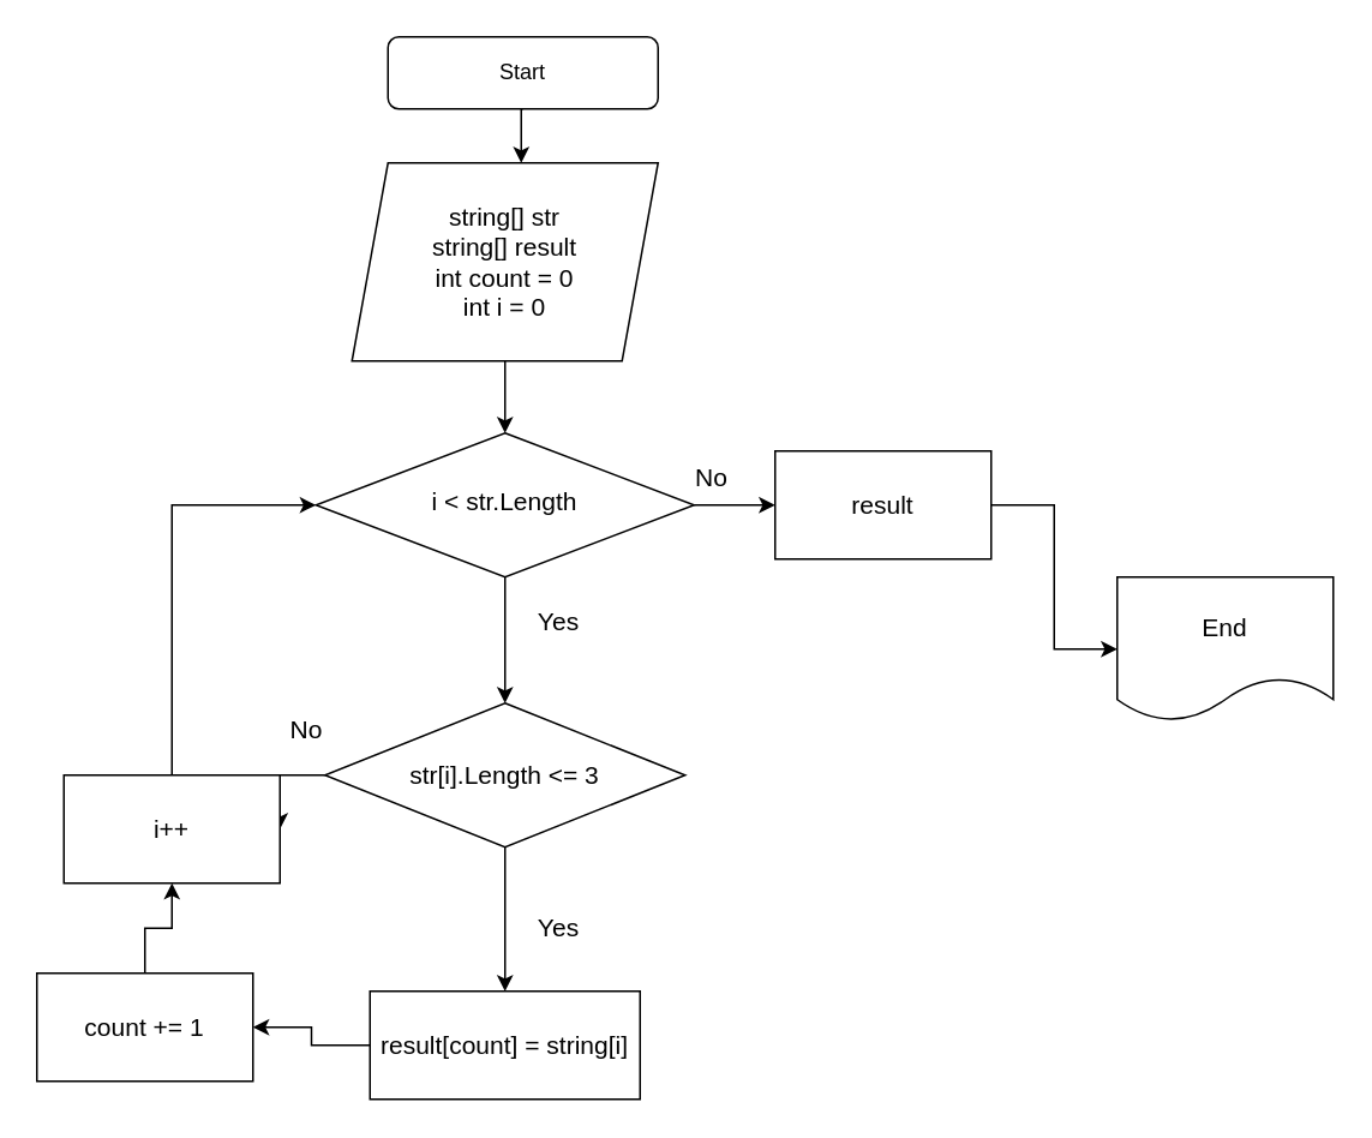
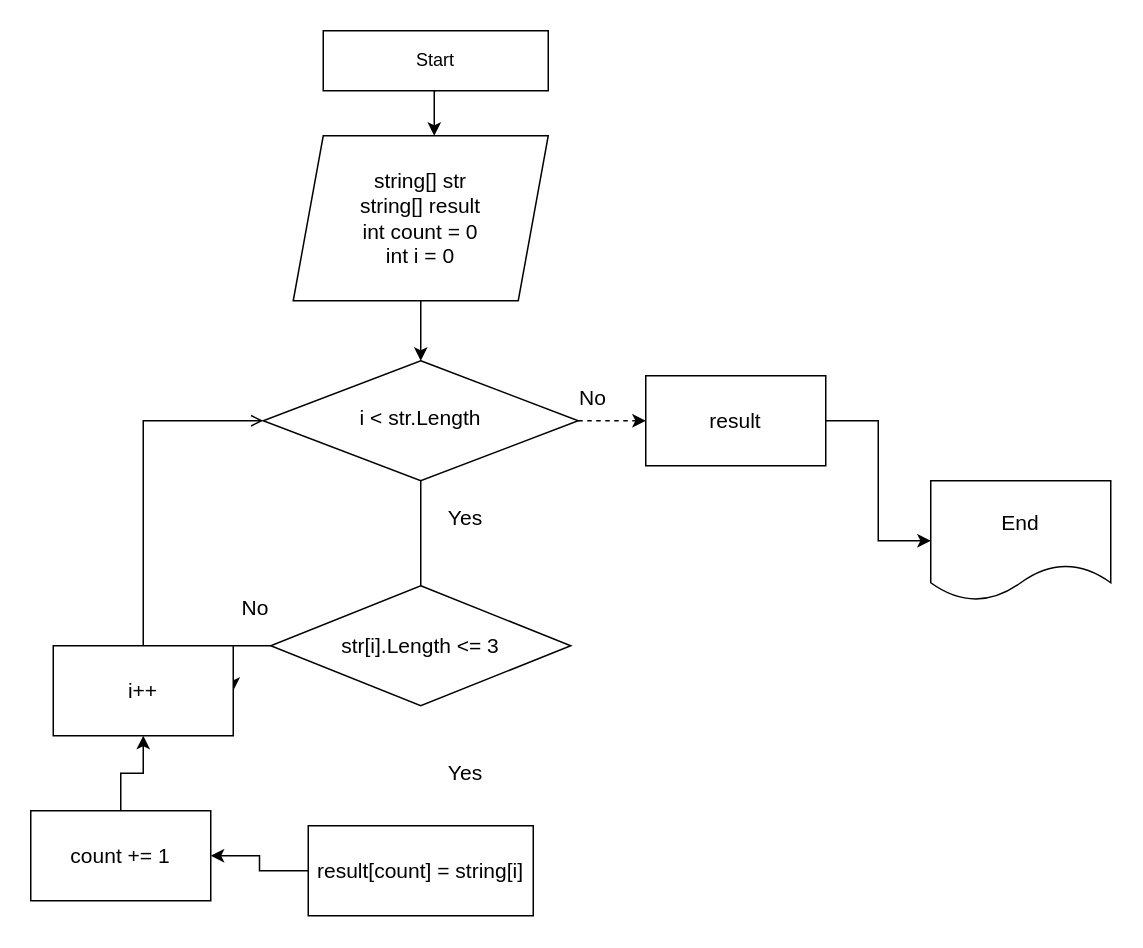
- <mxCell id="3" value="Start" style="rounded=1;whiteSpace=wrap;html=1;fontSize=12;glass=0;strokeWidth=1;shadow=0;" parent="1" vertex="1"><mxGeometry x="215" y="20" width="150" height="40" as="geometry" /></mxCell>
+ <mxCell id="3" value="Start" style="whiteSpace=wrap;html=1;fontSize=12;glass=0;strokeWidth=1;shadow=0;rounded=0;" parent="1" vertex="1"><mxGeometry x="215" y="20" width="150" height="40" as="geometry" /></mxCell>
- <mxCell id="19" style="edgeStyle=orthogonalEdgeStyle;rounded=0;orthogonalLoop=1;jettySize=auto;html=1;exitX=0.5;exitY=0;exitDx=0;exitDy=0;entryX=0;entryY=0.5;entryDx=0;entryDy=0;fontSize=14;" edge="1" parent="1" source="20" target="6"><mxGeometry relative="1" as="geometry" /></mxCell>
+ <mxCell id="19" style="edgeStyle=orthogonalEdgeStyle;rounded=0;orthogonalLoop=1;jettySize=auto;html=1;exitX=0.5;exitY=0;exitDx=0;exitDy=0;entryX=0;entryY=0.5;entryDx=0;entryDy=0;fontSize=14;endArrow=open;" edge="1" parent="1" source="20" target="6"><mxGeometry relative="1" as="geometry" /></mxCell>
- <mxCell id="5" style="edgeStyle=orthogonalEdgeStyle;rounded=0;orthogonalLoop=1;jettySize=auto;html=1;exitX=1;exitY=0.5;exitDx=0;exitDy=0;entryX=0;entryY=0.5;entryDx=0;entryDy=0;fontSize=14;" edge="1" parent="1" source="6" target="13"><mxGeometry relative="1" as="geometry" /></mxCell>
+ <mxCell id="5" style="edgeStyle=orthogonalEdgeStyle;rounded=0;orthogonalLoop=1;jettySize=auto;html=1;exitX=1;exitY=0.5;exitDx=0;exitDy=0;entryX=0;entryY=0.5;entryDx=0;entryDy=0;fontSize=14;dashed=1;" edge="1" parent="1" source="6" target="13"><mxGeometry relative="1" as="geometry" /></mxCell>
- <mxCell id="4" style="edgeStyle=orthogonalEdgeStyle;rounded=0;orthogonalLoop=1;jettySize=auto;html=1;exitX=0.5;exitY=1;exitDx=0;exitDy=0;entryX=0.5;entryY=0;entryDx=0;entryDy=0;fontSize=14;" edge="1" parent="1" source="6" target="11"><mxGeometry relative="1" as="geometry" /></mxCell>
+ <mxCell id="4" style="edgeStyle=orthogonalEdgeStyle;rounded=0;orthogonalLoop=1;jettySize=auto;html=1;exitX=0.5;exitY=1;exitDx=0;exitDy=0;entryX=0.5;entryY=0;entryDx=0;entryDy=0;fontSize=14;endArrow=none;" edge="1" parent="1" source="6" target="11"><mxGeometry relative="1" as="geometry" /></mxCell>
- <mxCell id="9" style="edgeStyle=orthogonalEdgeStyle;rounded=0;orthogonalLoop=1;jettySize=auto;html=1;exitX=0.5;exitY=1;exitDx=0;exitDy=0;entryX=0.5;entryY=0;entryDx=0;entryDy=0;fontSize=14;" edge="1" parent="1" source="11" target="16"><mxGeometry relative="1" as="geometry" /></mxCell>
